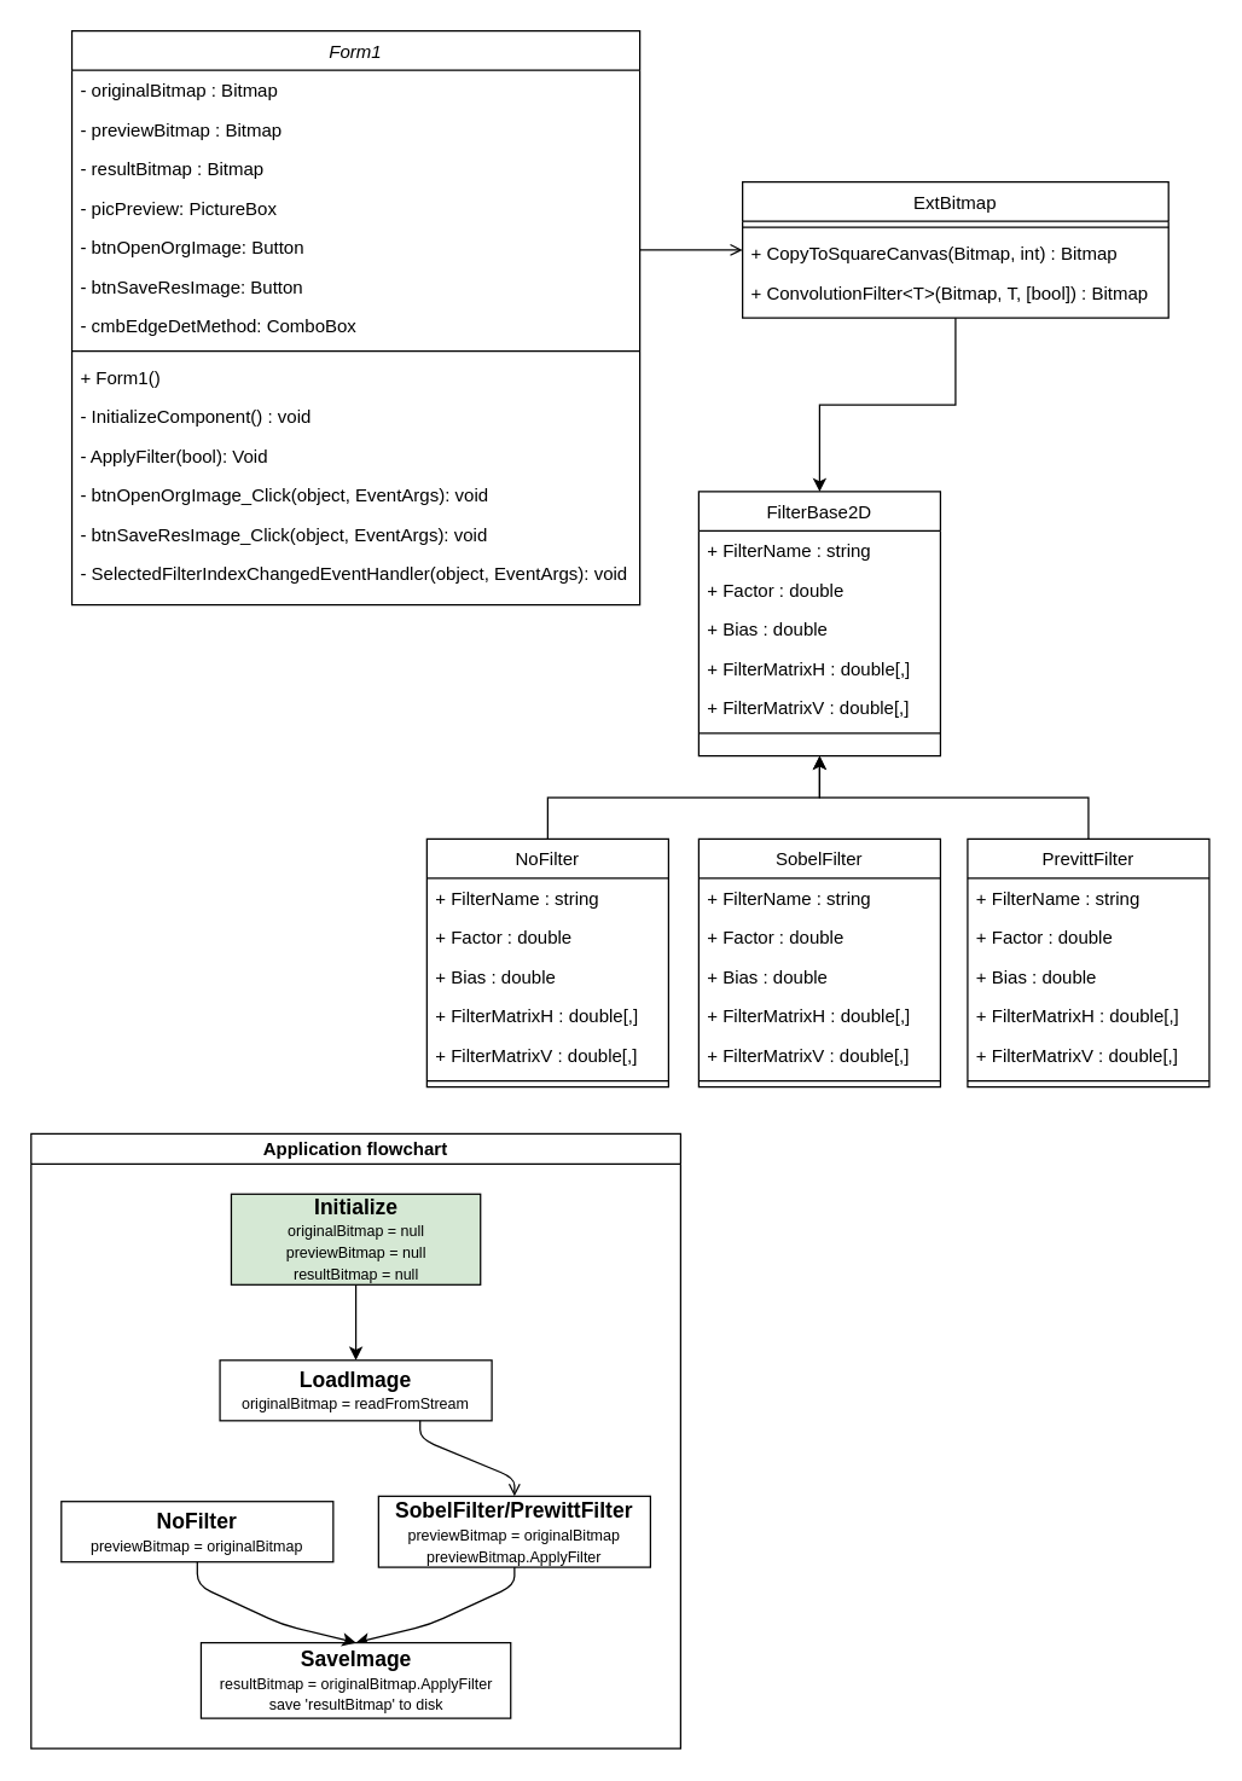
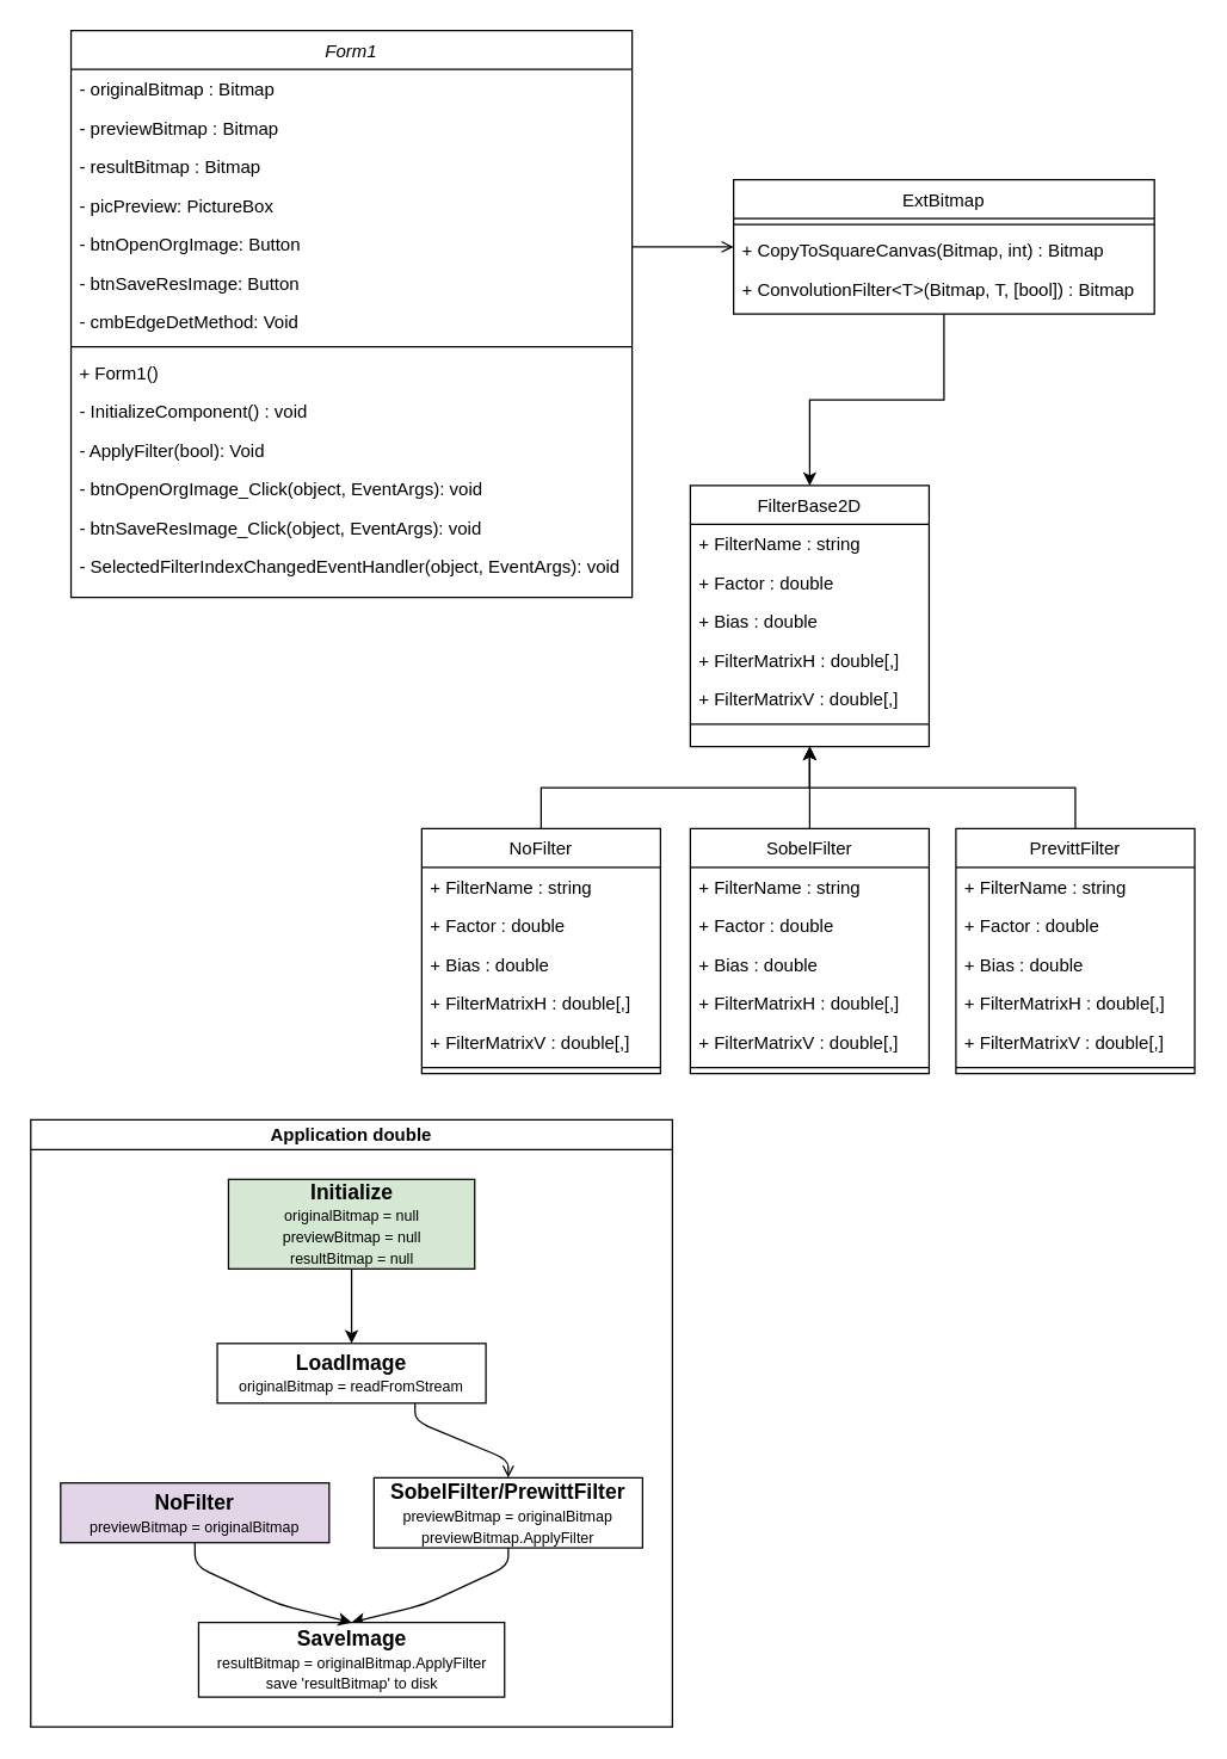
- <mxCell id="9" value="- cmbEdgeDetMethod: ComboBox" style="text;align=left;verticalAlign=top;spacingLeft=4;spacingRight=4;overflow=hidden;rotatable=0;points=[[0,0.5],[1,0.5]];portConstraint=eastwest;" parent="2" vertex="1"><mxGeometry y="182" width="376" height="26" as="geometry" /></mxCell>
+ <mxCell id="9" value="- cmbEdgeDetMethod: Void" style="text;align=left;verticalAlign=top;spacingLeft=4;spacingRight=4;overflow=hidden;rotatable=0;points=[[0,0.5],[1,0.5]];portConstraint=eastwest;" parent="2" vertex="1"><mxGeometry y="182" width="376" height="26" as="geometry" /></mxCell>
+ <mxCell id="38" value="" style="edgeStyle=orthogonalEdgeStyle;rounded=0;orthogonalLoop=1;jettySize=auto;html=1;entryX=0.5;entryY=1;entryDx=0;entryDy=0;" parent="1" source="39" target="17" edge="1"><mxGeometry relative="1" as="geometry" /></mxCell>
- <mxCell id="54" value="Application flowchart" style="swimlane;startSize=20;horizontal=1;childLayout=flowLayout;flowOrientation=north;resizable=0;interRankCellSpacing=50;containerType=tree;fontSize=12;" parent="1" vertex="1"><mxGeometry x="20" y="750" width="430" height="407" as="geometry" /></mxCell>
+ <mxCell id="54" value="Application double" style="swimlane;startSize=20;horizontal=1;childLayout=flowLayout;flowOrientation=north;resizable=0;interRankCellSpacing=50;containerType=tree;fontSize=12;" parent="1" vertex="1"><mxGeometry x="20" y="750" width="430" height="407" as="geometry" /></mxCell>
- <mxCell id="58" value="&lt;div&gt;&lt;font style=&quot;font-size: 14px;&quot;&gt;&lt;b&gt;NoFilter&lt;/b&gt;&lt;/font&gt;&lt;/div&gt;&lt;div&gt;&lt;font style=&quot;font-size: 10px;&quot;&gt;previewBitmap = originalBitmap&lt;/font&gt;&lt;/div&gt;" style="whiteSpace=wrap;html=1;" parent="54" vertex="1"><mxGeometry x="20" y="243.5" width="180" height="40" as="geometry" /></mxCell>
+ <mxCell id="58" value="&lt;div&gt;&lt;font style=&quot;font-size: 14px;&quot;&gt;&lt;b&gt;NoFilter&lt;/b&gt;&lt;/font&gt;&lt;/div&gt;&lt;div&gt;&lt;font style=&quot;font-size: 10px;&quot;&gt;previewBitmap = originalBitmap&lt;/font&gt;&lt;/div&gt;" style="whiteSpace=wrap;html=1;fillColor=#e1d5e7;" parent="54" vertex="1"><mxGeometry x="20" y="243.5" width="180" height="40" as="geometry" /></mxCell>
